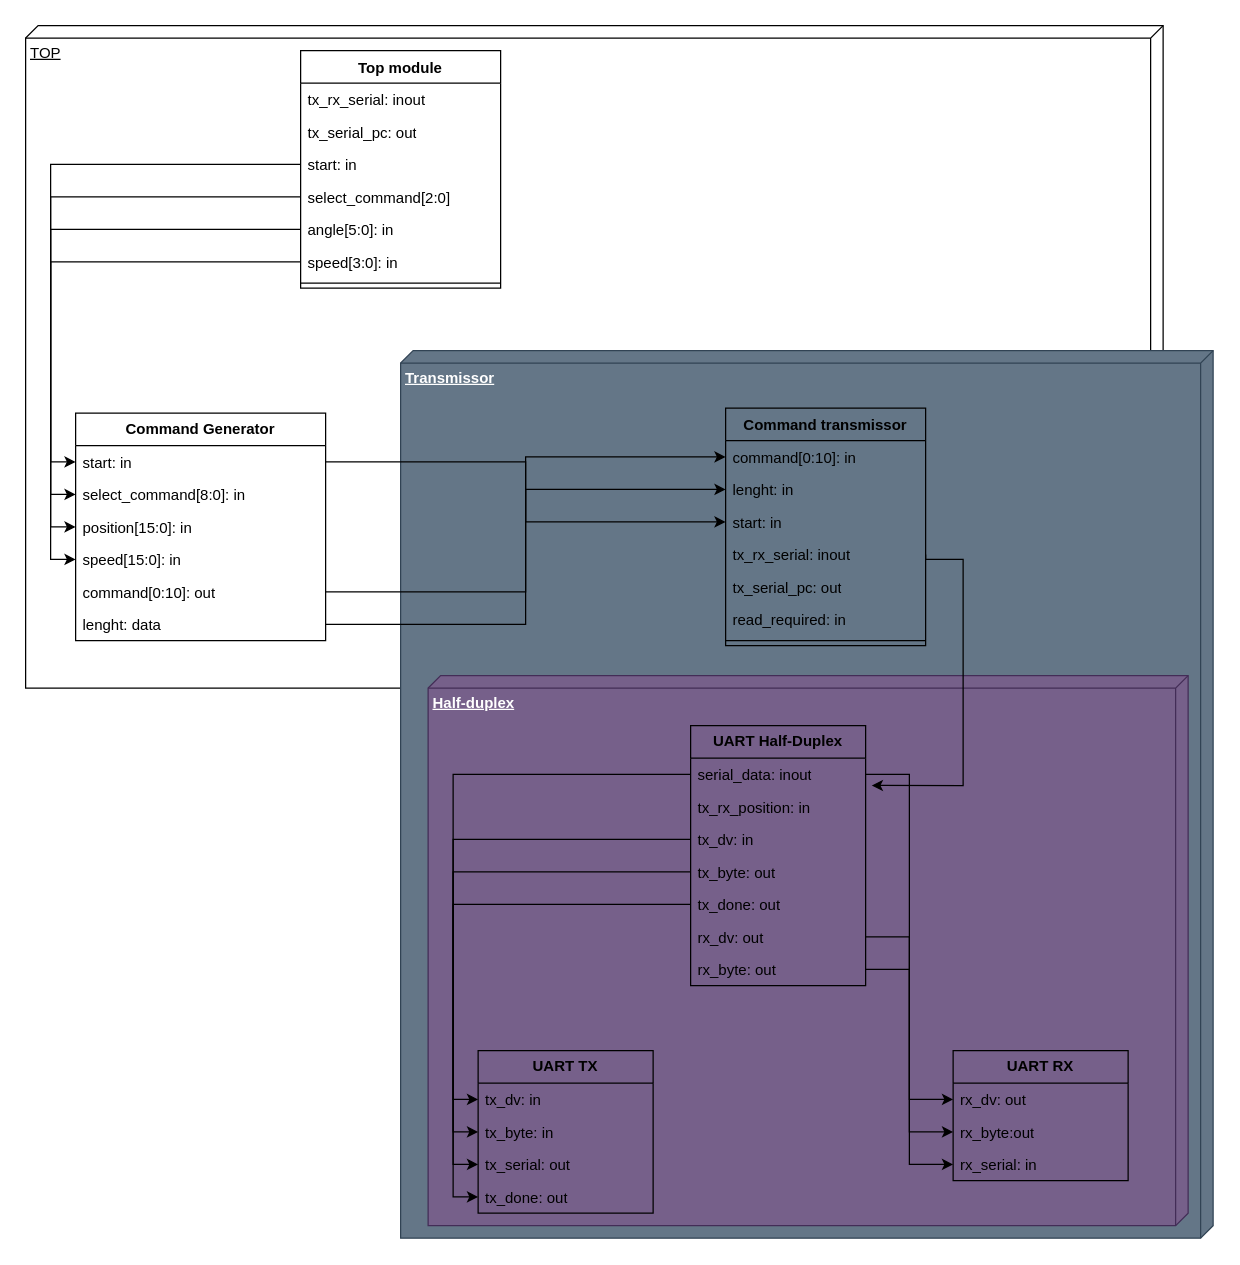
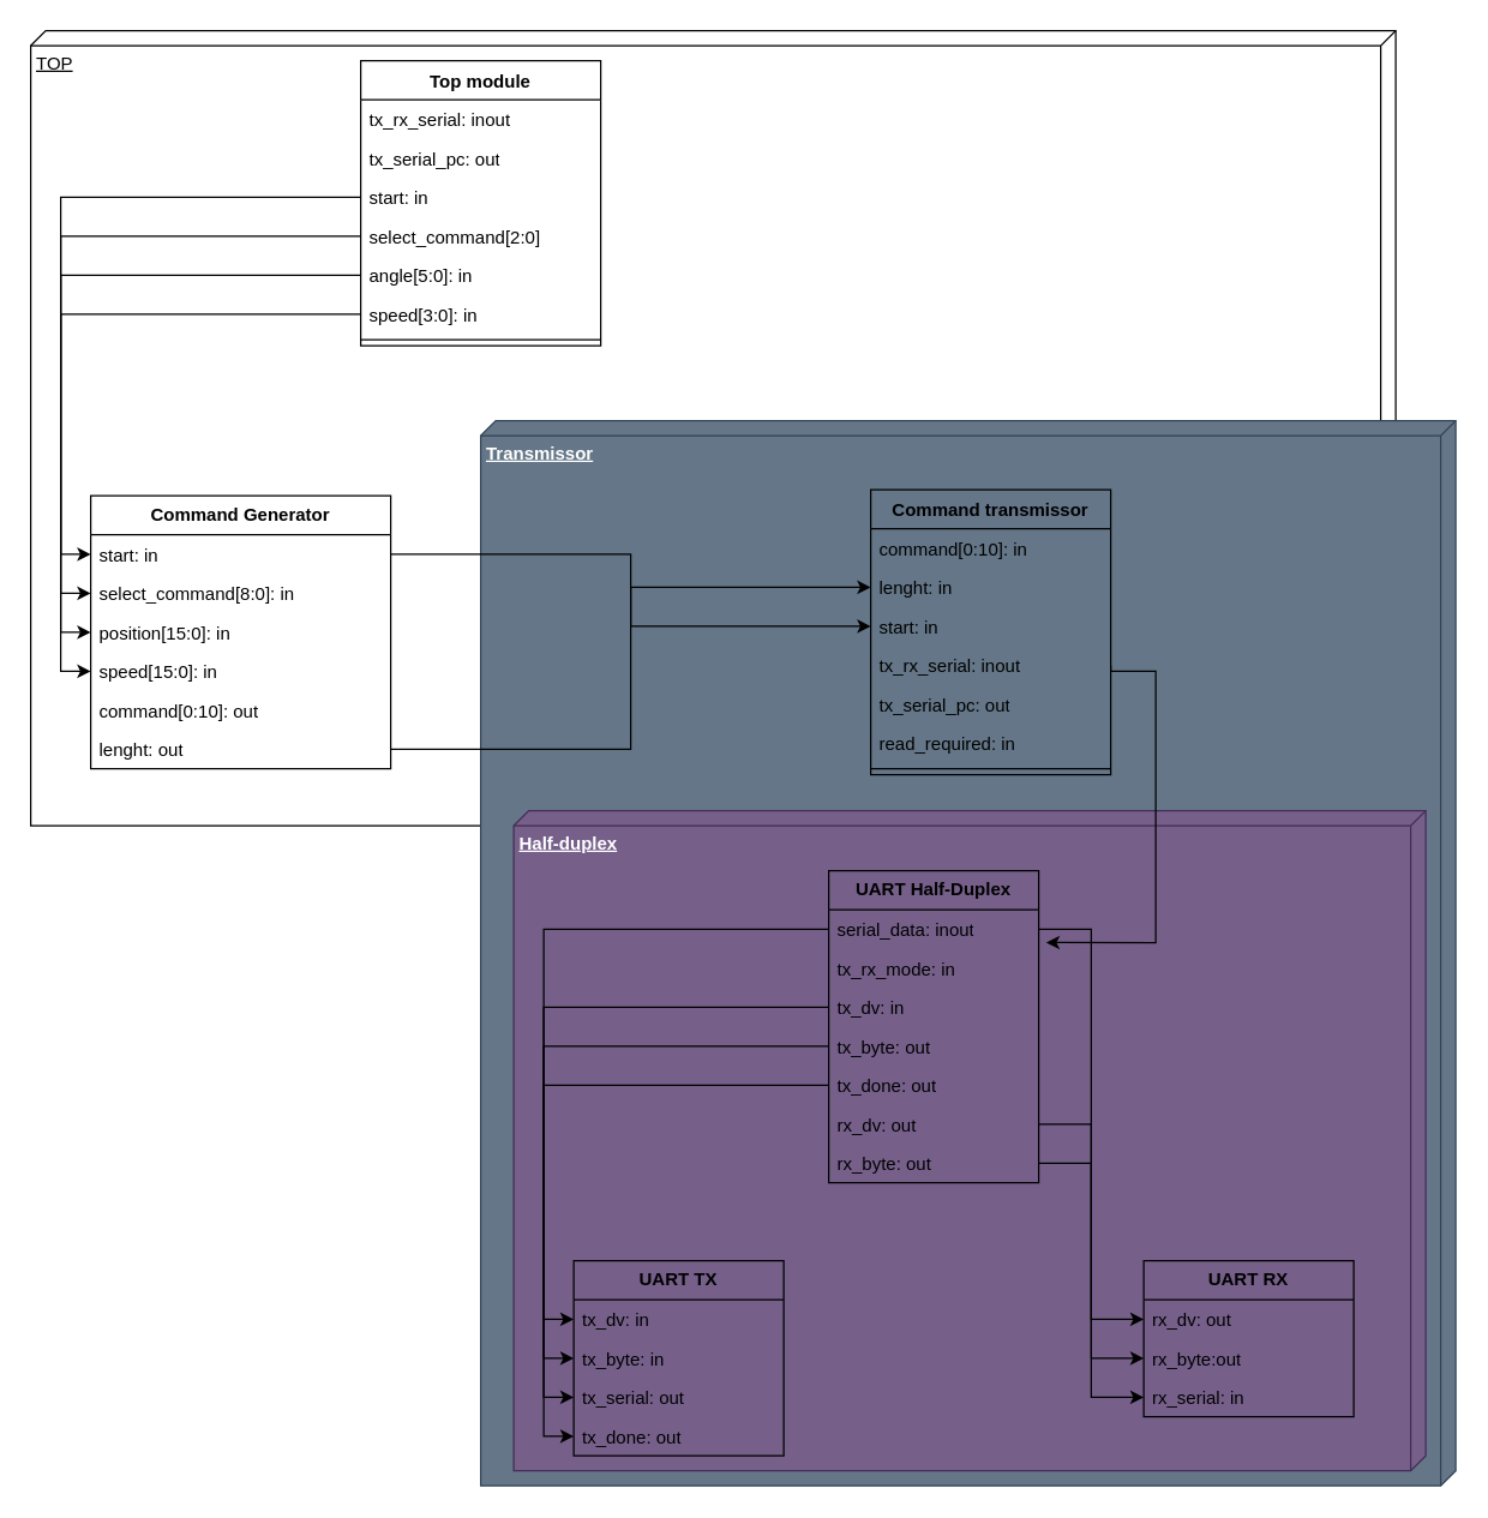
- <mxCell id="58" style="edgeStyle=orthogonalEdgeStyle;rounded=0;orthogonalLoop=1;jettySize=auto;html=1;exitX=1;exitY=0.5;exitDx=0;exitDy=0;entryX=0;entryY=0.5;entryDx=0;entryDy=0;" edge="1" parent="1" source="18" target="22"><mxGeometry relative="1" as="geometry" /></mxCell>
- <mxCell id="19" value="lenght: data" style="text;strokeColor=none;fillColor=none;align=left;verticalAlign=top;spacingLeft=4;spacingRight=4;overflow=hidden;rotatable=0;points=[[0,0.5],[1,0.5]];portConstraint=eastwest;whiteSpace=wrap;html=1;" parent="13" vertex="1"><mxGeometry y="156" width="200" height="26" as="geometry" /></mxCell>
+ <mxCell id="19" value="lenght: out" style="text;strokeColor=none;fillColor=none;align=left;verticalAlign=top;spacingLeft=4;spacingRight=4;overflow=hidden;rotatable=0;points=[[0,0.5],[1,0.5]];portConstraint=eastwest;whiteSpace=wrap;html=1;" parent="13" vertex="1"><mxGeometry y="156" width="200" height="26" as="geometry" /></mxCell>
- <mxCell id="34" value="tx_rx_position: in" style="text;strokeColor=none;fillColor=none;align=left;verticalAlign=top;spacingLeft=4;spacingRight=4;overflow=hidden;rotatable=0;points=[[0,0.5],[1,0.5]];portConstraint=eastwest;whiteSpace=wrap;html=1;" parent="32" vertex="1"><mxGeometry y="52" width="140" height="26" as="geometry" /></mxCell>
+ <mxCell id="34" value="tx_rx_mode: in" style="text;strokeColor=none;fillColor=none;align=left;verticalAlign=top;spacingLeft=4;spacingRight=4;overflow=hidden;rotatable=0;points=[[0,0.5],[1,0.5]];portConstraint=eastwest;whiteSpace=wrap;html=1;" parent="32" vertex="1"><mxGeometry y="52" width="140" height="26" as="geometry" /></mxCell>
